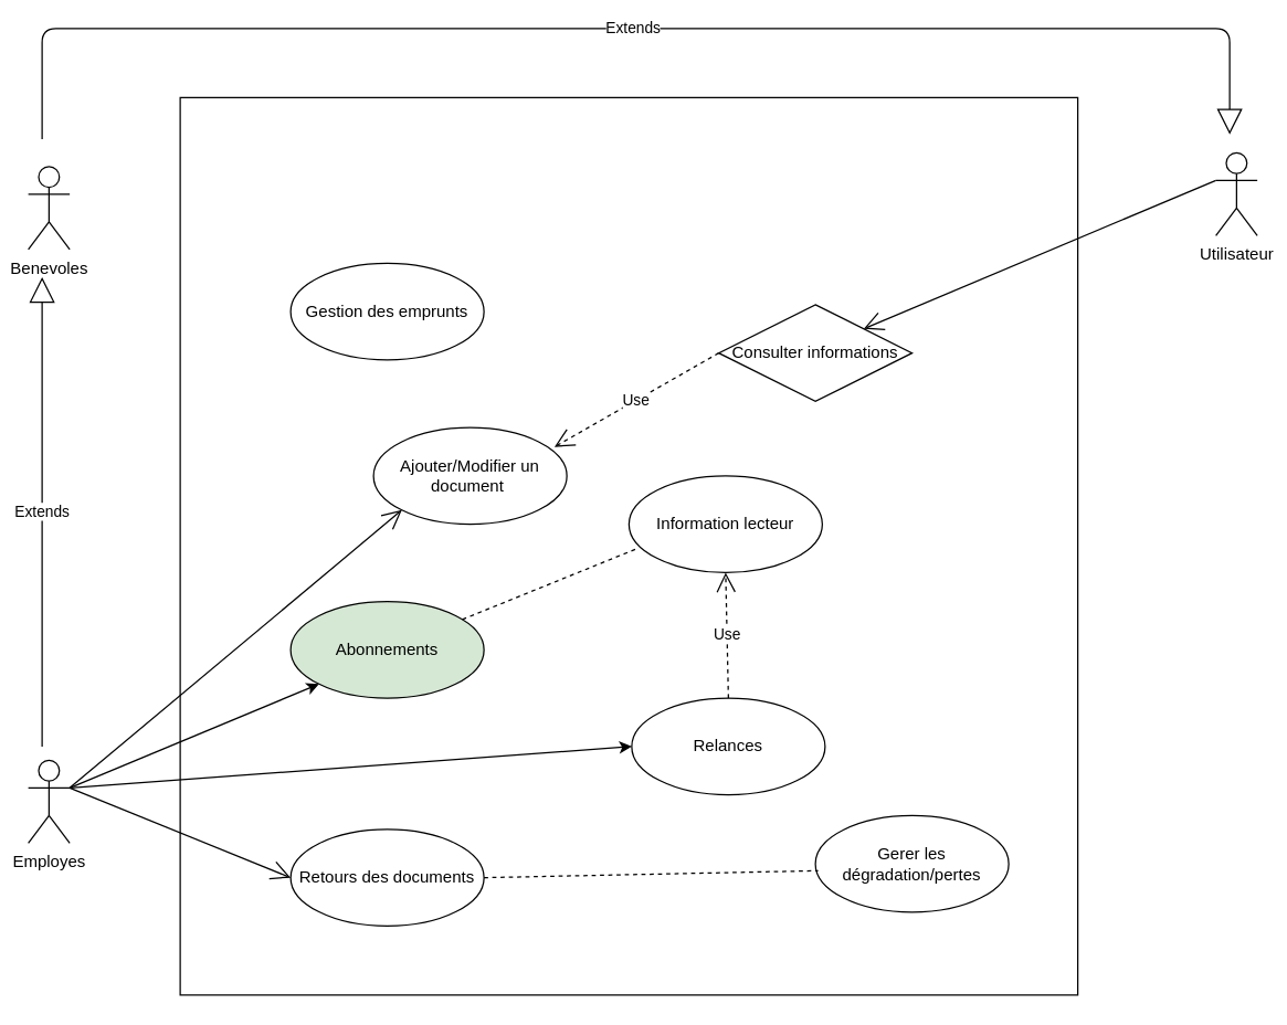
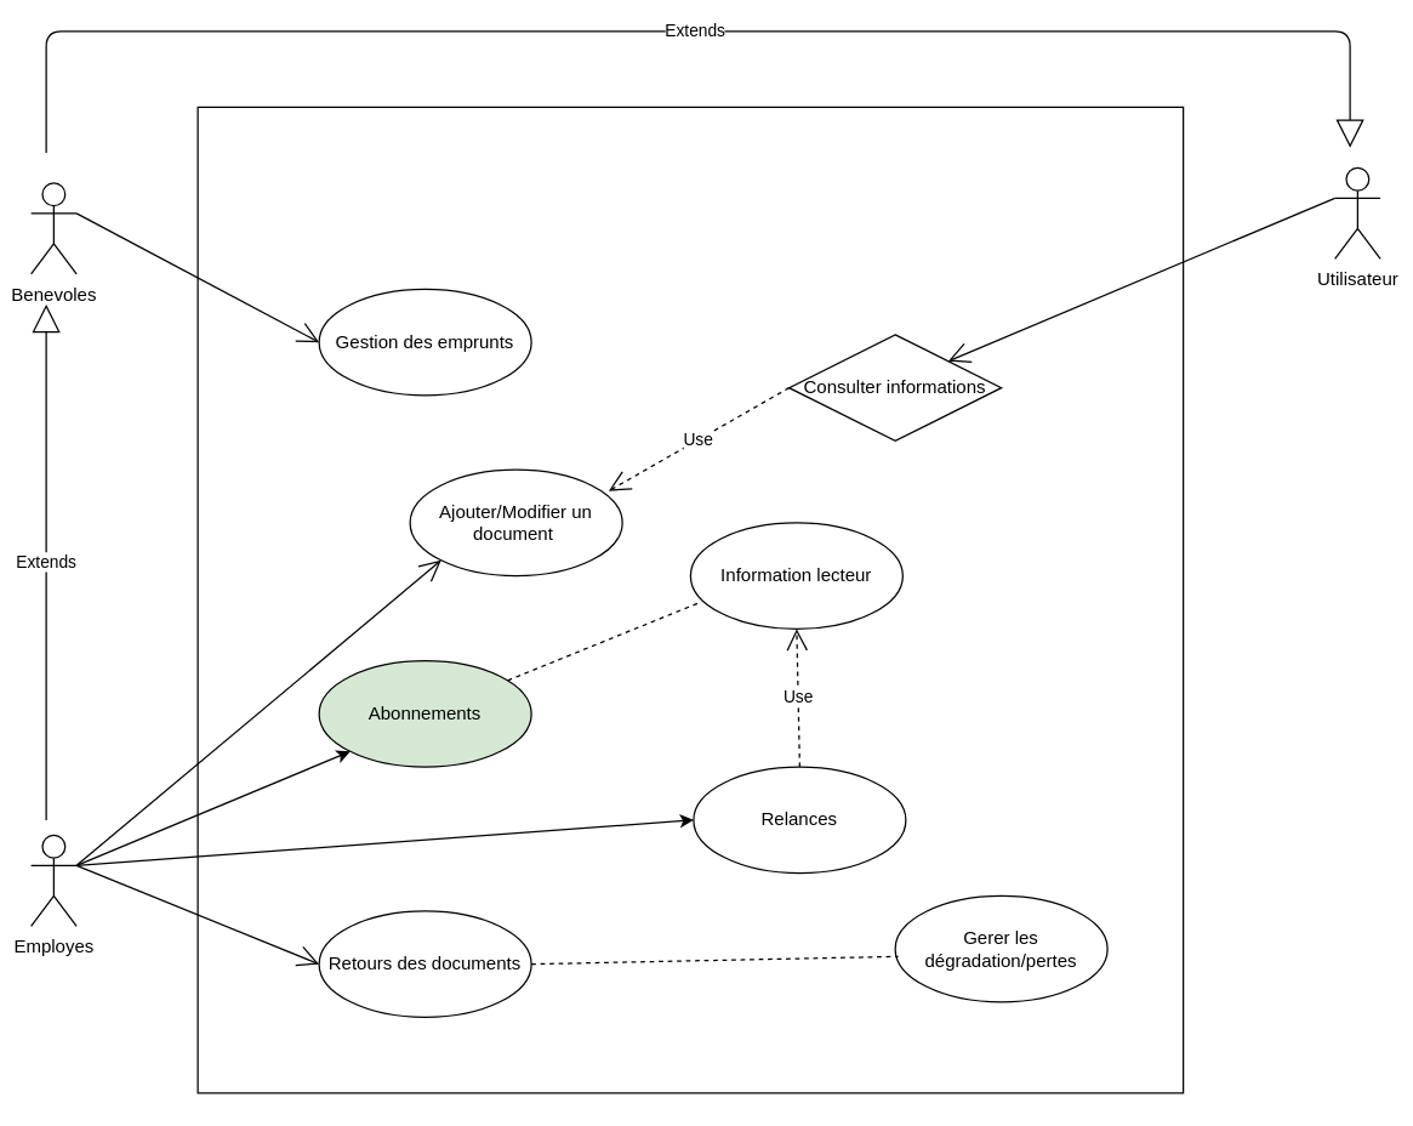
+ <mxCell id="17" value="" style="endArrow=open;endFill=1;endSize=12;html=1;exitX=1;exitY=0.333;exitDx=0;exitDy=0;exitPerimeter=0;entryX=0;entryY=0.5;entryDx=0;entryDy=0;entryPerimeter=0;" parent="1" source="3" target="15" edge="1"><mxGeometry width="160" relative="1" as="geometry"><mxPoint x="70" y="135.83" as="sourcePoint" /><mxPoint x="230" y="135.83" as="targetPoint" /></mxGeometry></mxCell>
